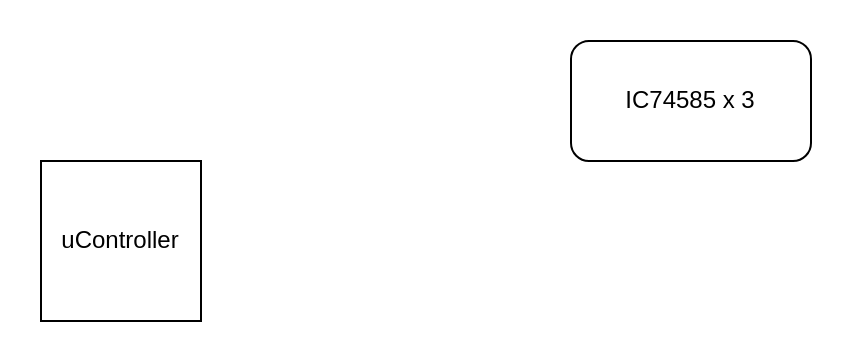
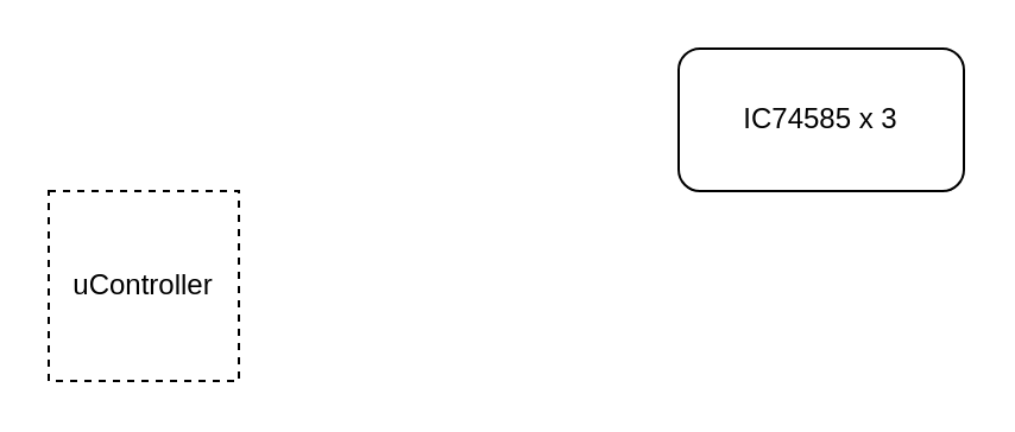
- <mxCell id="2" value="uController" style="whiteSpace=wrap;html=1;aspect=fixed;" vertex="1" parent="1"><mxGeometry x="20" y="80" width="80" height="80" as="geometry" /></mxCell>
+ <mxCell id="2" value="uController" style="whiteSpace=wrap;html=1;aspect=fixed;dashed=1;" vertex="1" parent="1"><mxGeometry x="20" y="80" width="80" height="80" as="geometry" /></mxCell>
